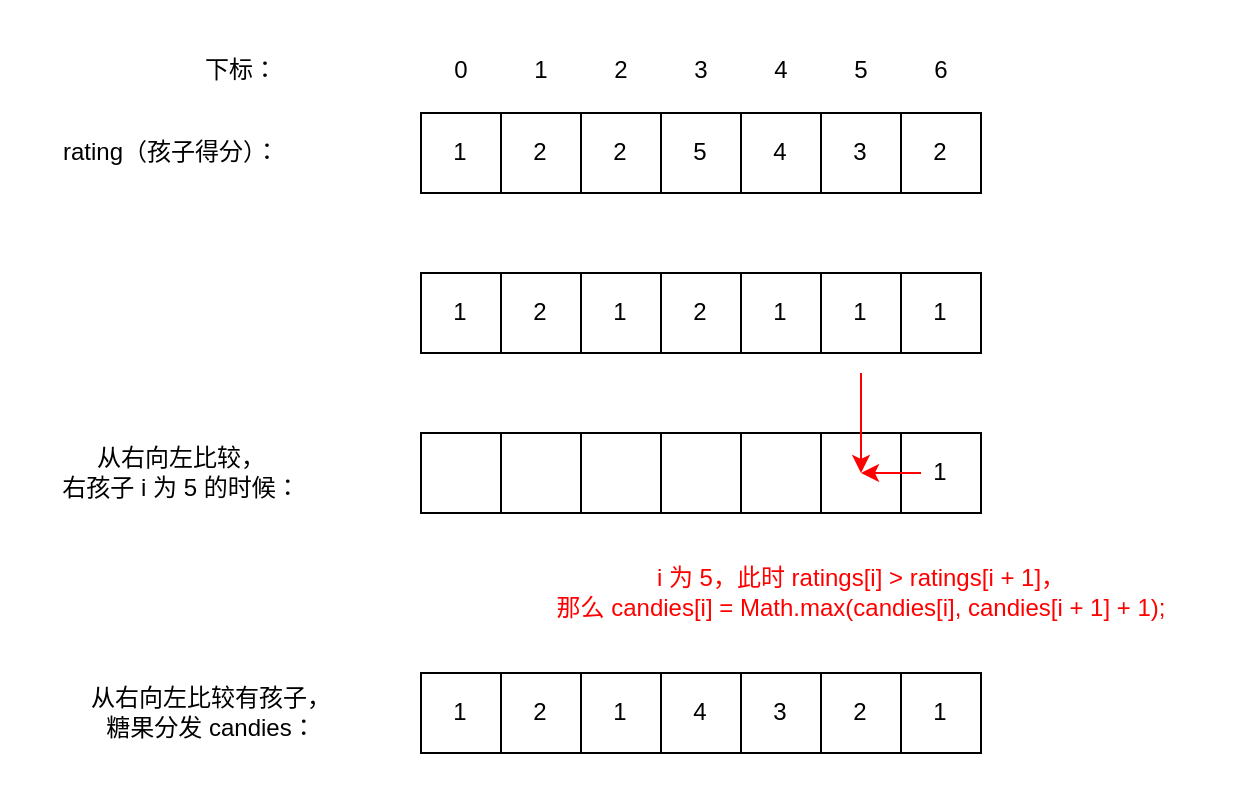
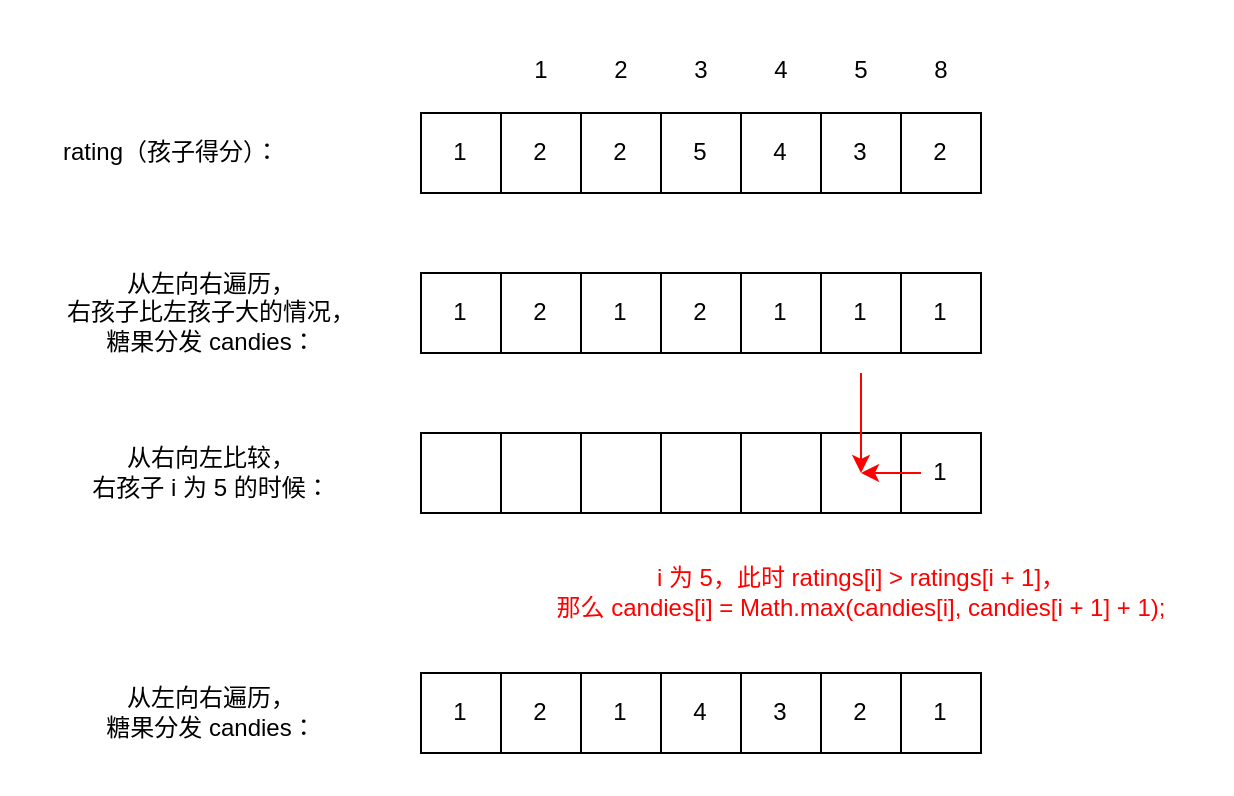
- <mxCell id="16" value="下标：" style="text;html=1;align=center;verticalAlign=middle;resizable=0;points=[];autosize=1;strokeColor=none;fillColor=none;" vertex="1" parent="1"><mxGeometry x="90" y="20" width="60" height="30" as="geometry" /></mxCell>
- <mxCell id="9" value="0" style="text;html=1;align=center;verticalAlign=middle;resizable=0;points=[];autosize=1;strokeColor=none;fillColor=none;" vertex="1" parent="1"><mxGeometry x="215" y="20" width="30" height="30" as="geometry" /></mxCell>
- <mxCell id="15" value="6" style="text;html=1;align=center;verticalAlign=middle;resizable=0;points=[];autosize=1;strokeColor=none;fillColor=none;" vertex="1" parent="1"><mxGeometry x="455" y="20" width="30" height="30" as="geometry" /></mxCell>
+ <mxCell id="15" value="8" style="text;html=1;align=center;verticalAlign=middle;resizable=0;points=[];autosize=1;strokeColor=none;fillColor=none;" vertex="1" parent="1"><mxGeometry x="455" y="20" width="30" height="30" as="geometry" /></mxCell>
+ <mxCell id="25" value="从左向右遍历，&lt;div&gt;右孩子比左孩子大的情况，&lt;div&gt;糖果分发 candies：&lt;/div&gt;&lt;/div&gt;" style="text;html=1;align=center;verticalAlign=middle;resizable=0;points=[];autosize=1;strokeColor=none;fillColor=none;" vertex="1" parent="1"><mxGeometry x="20" y="126" width="170" height="60" as="geometry" /></mxCell>
- <mxCell id="33" value="从右向左比较，&lt;div&gt;右孩子 i 为 5 的时候：&lt;/div&gt;" style="text;html=1;align=center;verticalAlign=middle;resizable=0;points=[];autosize=1;strokeColor=none;fillColor=none;" vertex="1" parent="1"><mxGeometry x="20" y="216" width="140" height="40" as="geometry" /></mxCell>
+ <mxCell id="33" value="从右向左比较，&lt;div&gt;右孩子 i 为 5 的时候：&lt;/div&gt;" style="text;html=1;align=center;verticalAlign=middle;resizable=0;points=[];autosize=1;strokeColor=none;fillColor=none;" vertex="1" parent="1"><mxGeometry x="35" y="216" width="140" height="40" as="geometry" /></mxCell>
- <mxCell id="44" value="&lt;div&gt;&lt;div&gt;从右向左比较有孩子，&lt;br&gt;糖果分发 candies：&lt;/div&gt;&lt;/div&gt;" style="text;html=1;align=center;verticalAlign=middle;resizable=0;points=[];autosize=1;strokeColor=none;fillColor=none;" vertex="1" parent="1"><mxGeometry x="35" y="336" width="140" height="40" as="geometry" /></mxCell>
+ <mxCell id="44" value="&lt;div&gt;&lt;div&gt;从左向右遍历，&lt;br&gt;糖果分发 candies：&lt;/div&gt;&lt;/div&gt;" style="text;html=1;align=center;verticalAlign=middle;resizable=0;points=[];autosize=1;strokeColor=none;fillColor=none;" vertex="1" parent="1"><mxGeometry x="35" y="336" width="140" height="40" as="geometry" /></mxCell>
